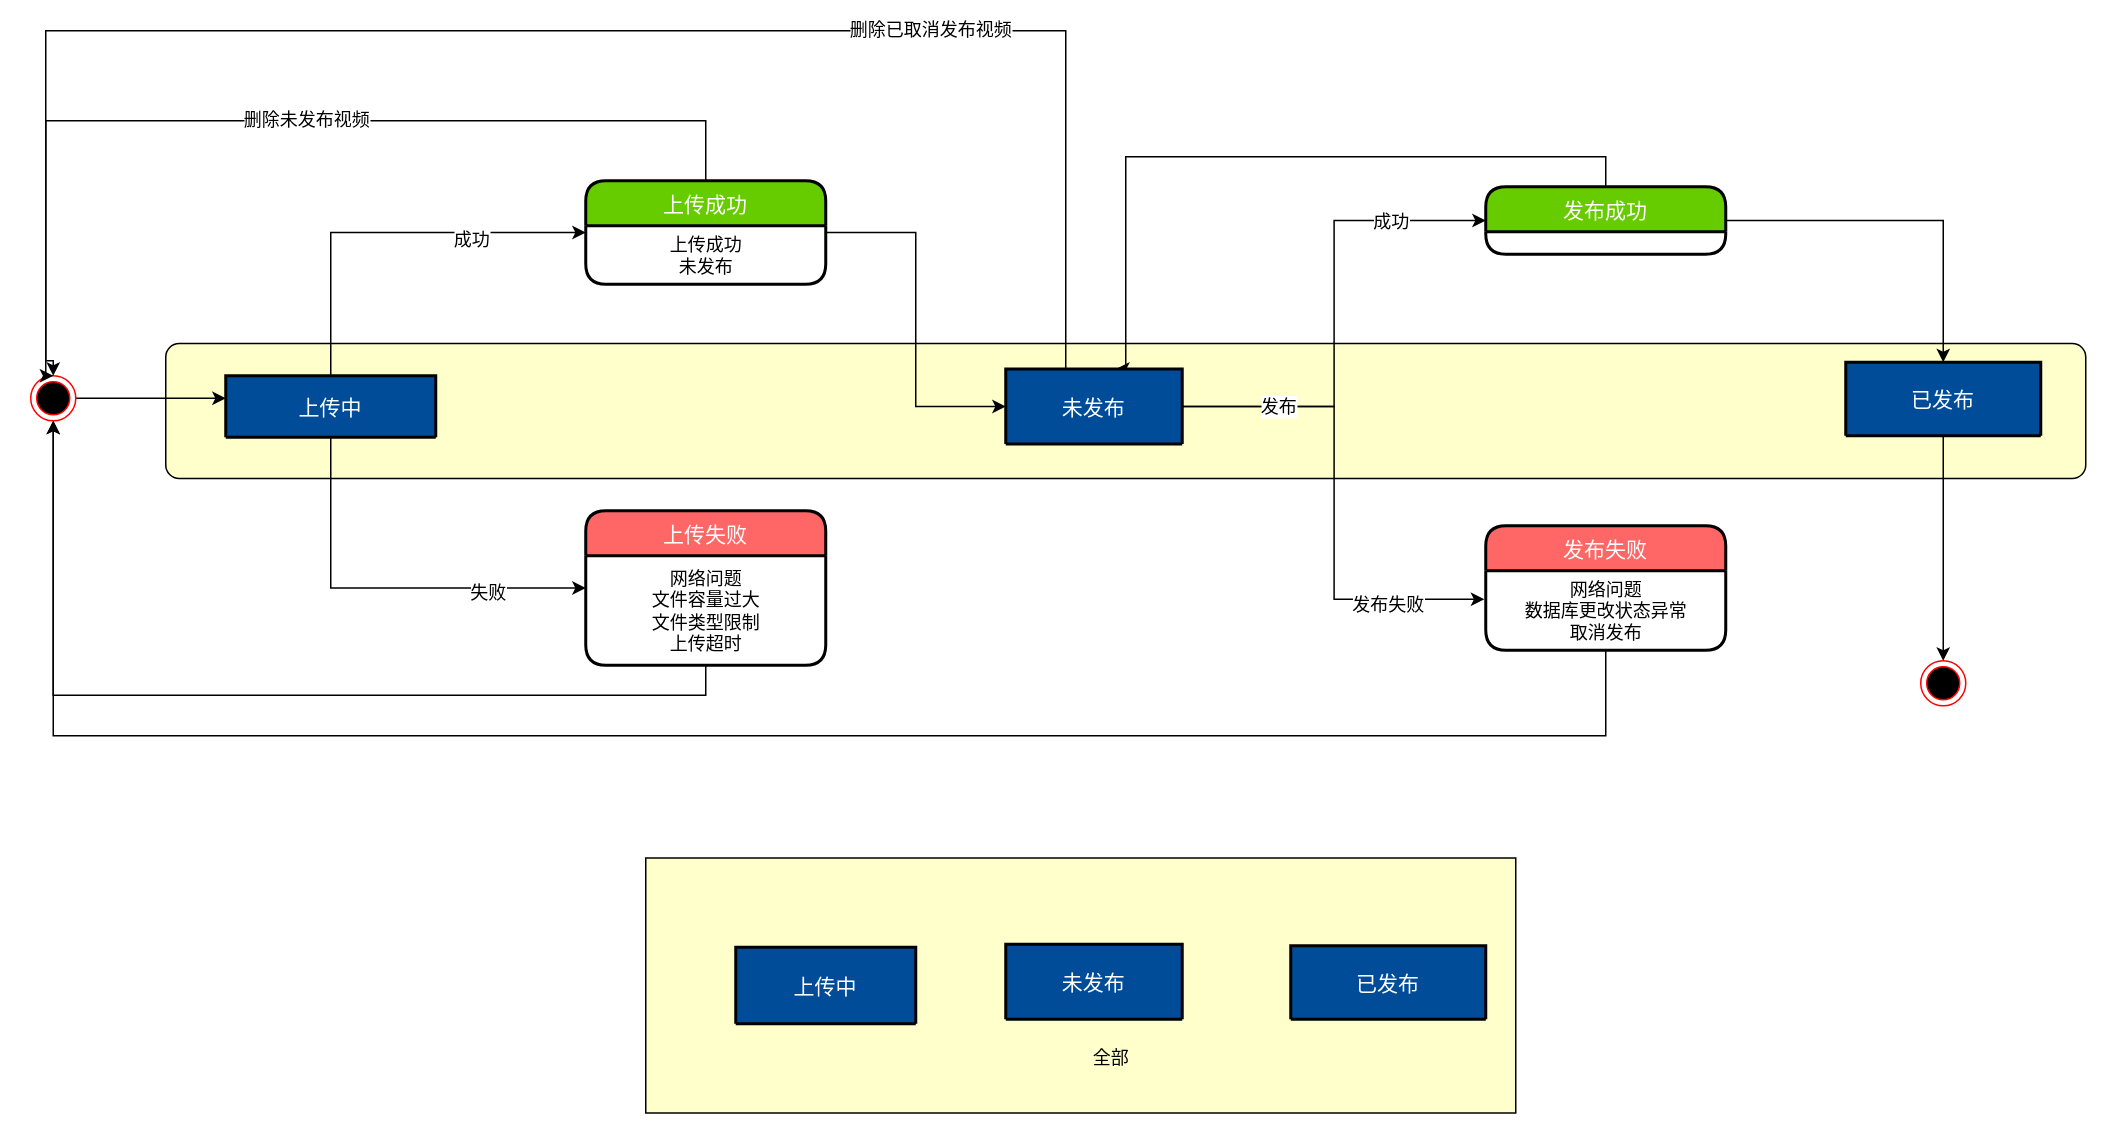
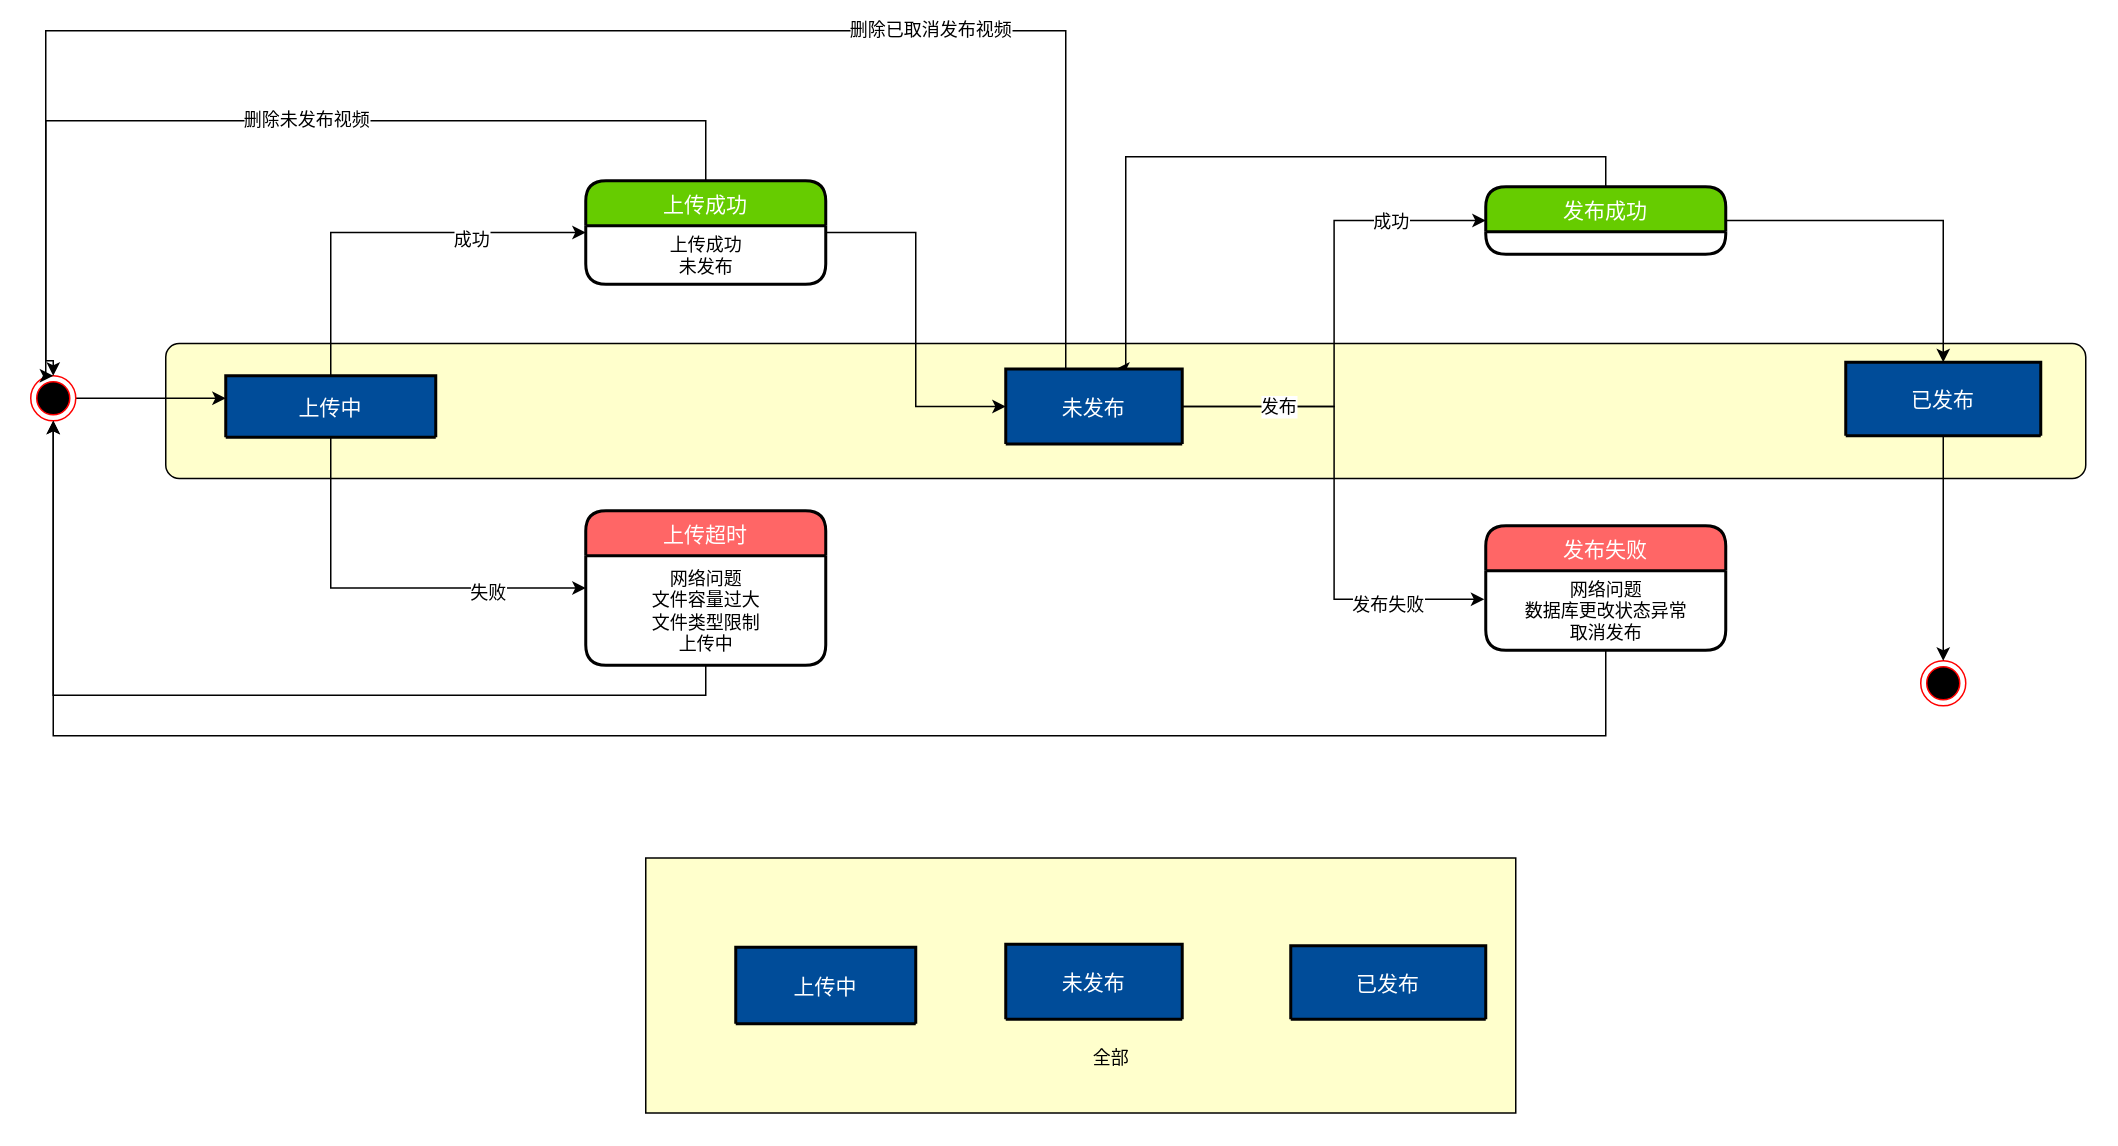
- <mxCell id="31" value="上传失败" style="swimlane;childLayout=stackLayout;horizontal=1;startSize=30;horizontalStack=0;fillColor=#FF6666;fontColor=#FFFFFF;rounded=1;fontSize=14;fontStyle=0;strokeWidth=2;resizeParent=0;resizeLast=1;shadow=0;dashed=0;align=center;" vertex="1" parent="1"><mxGeometry x="390" y="340" width="160" height="103" as="geometry" /></mxCell>
+ <mxCell id="31" value="上传超时" style="swimlane;childLayout=stackLayout;horizontal=1;startSize=30;horizontalStack=0;fillColor=#FF6666;fontColor=#FFFFFF;rounded=1;fontSize=14;fontStyle=0;strokeWidth=2;resizeParent=0;resizeLast=1;shadow=0;dashed=0;align=center;" vertex="1" parent="1"><mxGeometry x="390" y="340" width="160" height="103" as="geometry" /></mxCell>
- <mxCell id="32" value="网络问题&lt;br&gt;文件容量过大&lt;br&gt;文件类型限制&lt;br&gt;上传超时" style="text;html=1;align=center;verticalAlign=middle;resizable=0;points=[];autosize=1;" vertex="1" parent="31"><mxGeometry y="30" width="160" height="73" as="geometry" /></mxCell>
+ <mxCell id="32" value="网络问题&lt;br&gt;文件容量过大&lt;br&gt;文件类型限制&lt;br&gt;上传中" style="text;html=1;align=center;verticalAlign=middle;resizable=0;points=[];autosize=1;" vertex="1" parent="31"><mxGeometry y="30" width="160" height="73" as="geometry" /></mxCell>
